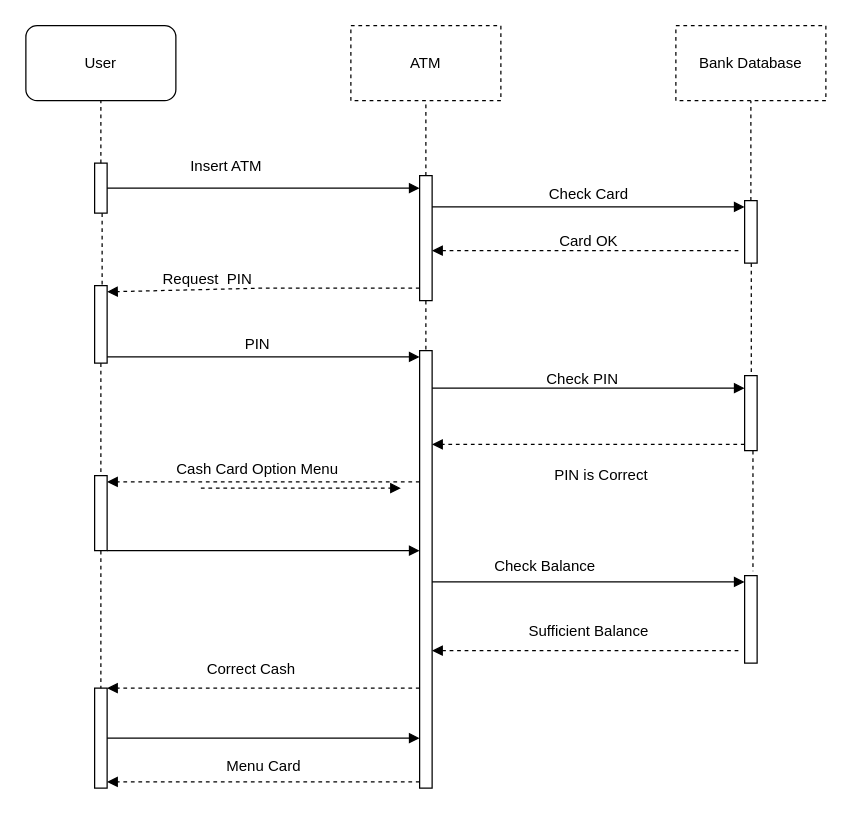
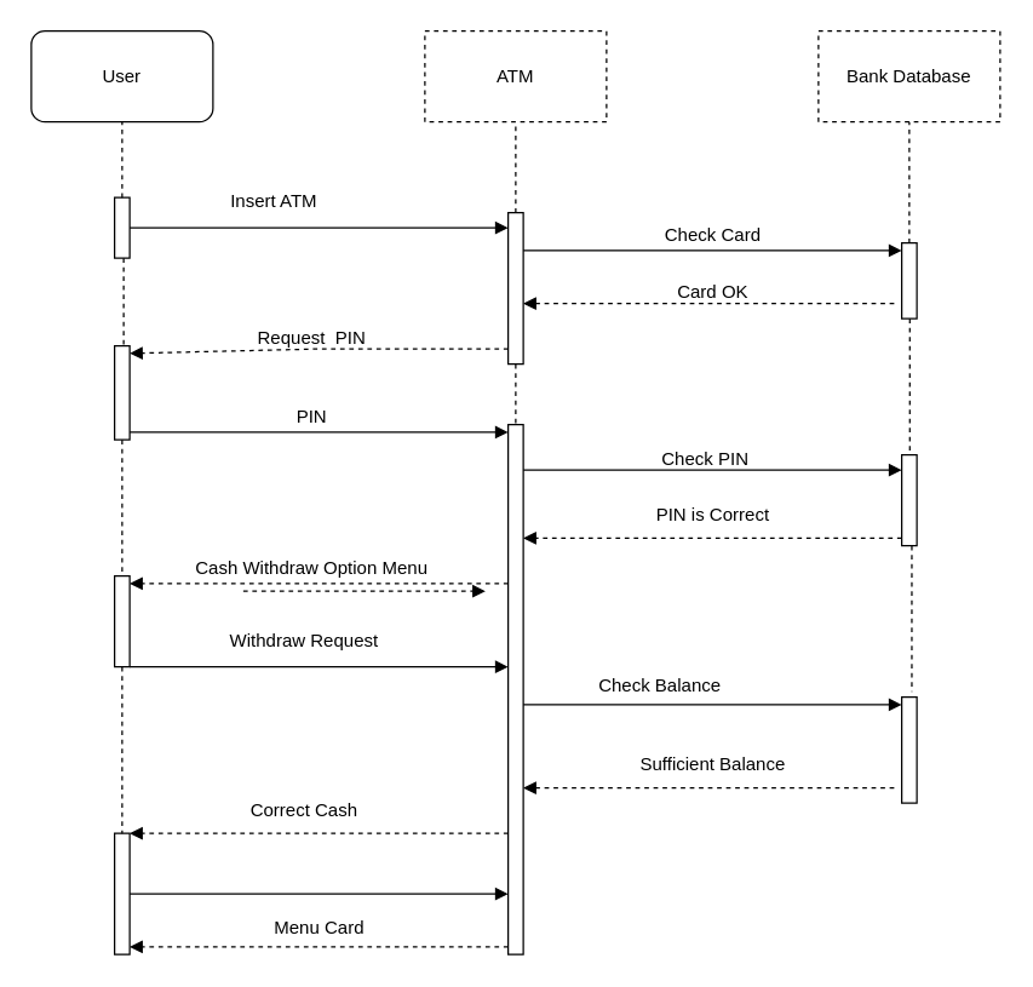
- <mxCell id="18" value="Request&amp;nbsp; PIN" style="text;html=1;align=center;verticalAlign=middle;resizable=0;points=[];autosize=1;strokeColor=none;fillColor=none;" vertex="1" parent="1"><mxGeometry x="120" y="208" width="90" height="30" as="geometry" /></mxCell>
+ <mxCell id="18" value="Request&amp;nbsp; PIN" style="text;html=1;align=center;verticalAlign=middle;resizable=0;points=[];autosize=1;strokeColor=none;fillColor=none;" vertex="1" parent="1"><mxGeometry x="160" y="208" width="90" height="30" as="geometry" /></mxCell>
- <mxCell id="29" value="Cash Card Option Menu" style="text;html=1;align=center;verticalAlign=middle;resizable=0;points=[];autosize=1;strokeColor=none;fillColor=none;" vertex="1" parent="1"><mxGeometry x="115" y="360" width="180" height="30" as="geometry" /></mxCell>
+ <mxCell id="29" value="Cash Withdraw Option Menu" style="text;html=1;align=center;verticalAlign=middle;resizable=0;points=[];autosize=1;strokeColor=none;fillColor=none;" vertex="1" parent="1"><mxGeometry x="115" y="360" width="180" height="30" as="geometry" /></mxCell>
- <mxCell id="25" value="PIN is Correct" style="text;html=1;align=center;verticalAlign=middle;resizable=0;points=[];autosize=1;strokeColor=none;fillColor=none;" vertex="1" parent="1"><mxGeometry x="430" y="365" width="100" height="30" as="geometry" /></mxCell>
+ <mxCell id="25" value="PIN is Correct" style="text;html=1;align=center;verticalAlign=middle;resizable=0;points=[];autosize=1;strokeColor=none;fillColor=none;" vertex="1" parent="1"><mxGeometry x="420" y="325" width="100" height="30" as="geometry" /></mxCell>
+ <mxCell id="32" value="Withdraw Request" style="text;html=1;align=center;verticalAlign=middle;resizable=0;points=[];autosize=1;strokeColor=none;fillColor=none;" vertex="1" parent="1"><mxGeometry x="140" y="408" width="120" height="30" as="geometry" /></mxCell>
